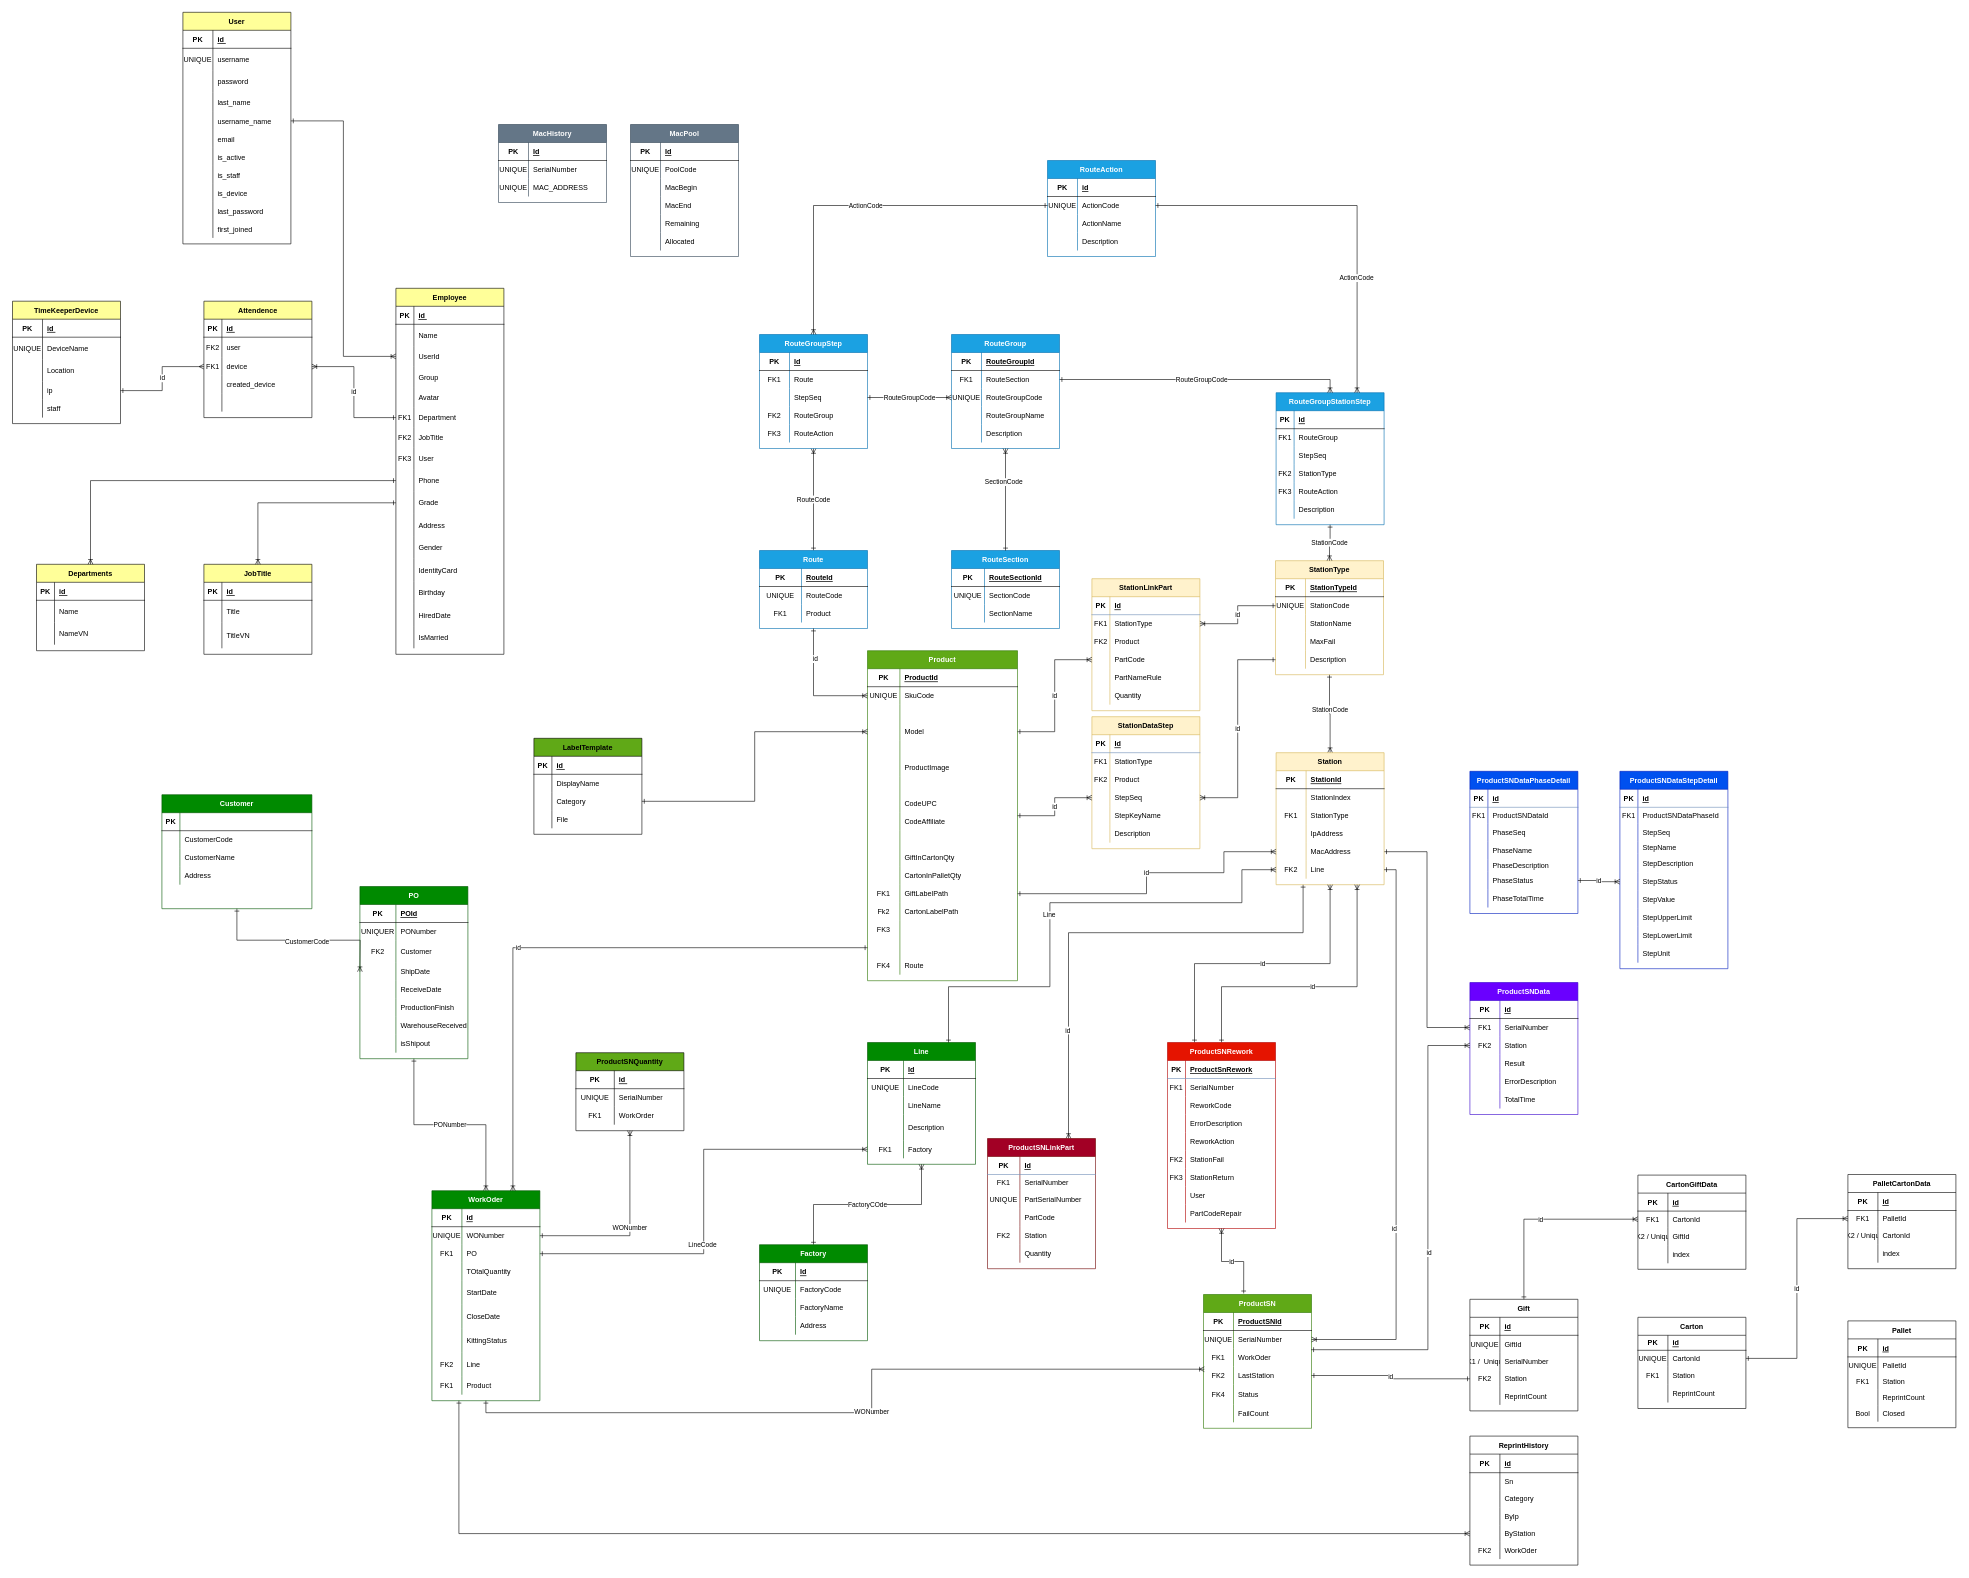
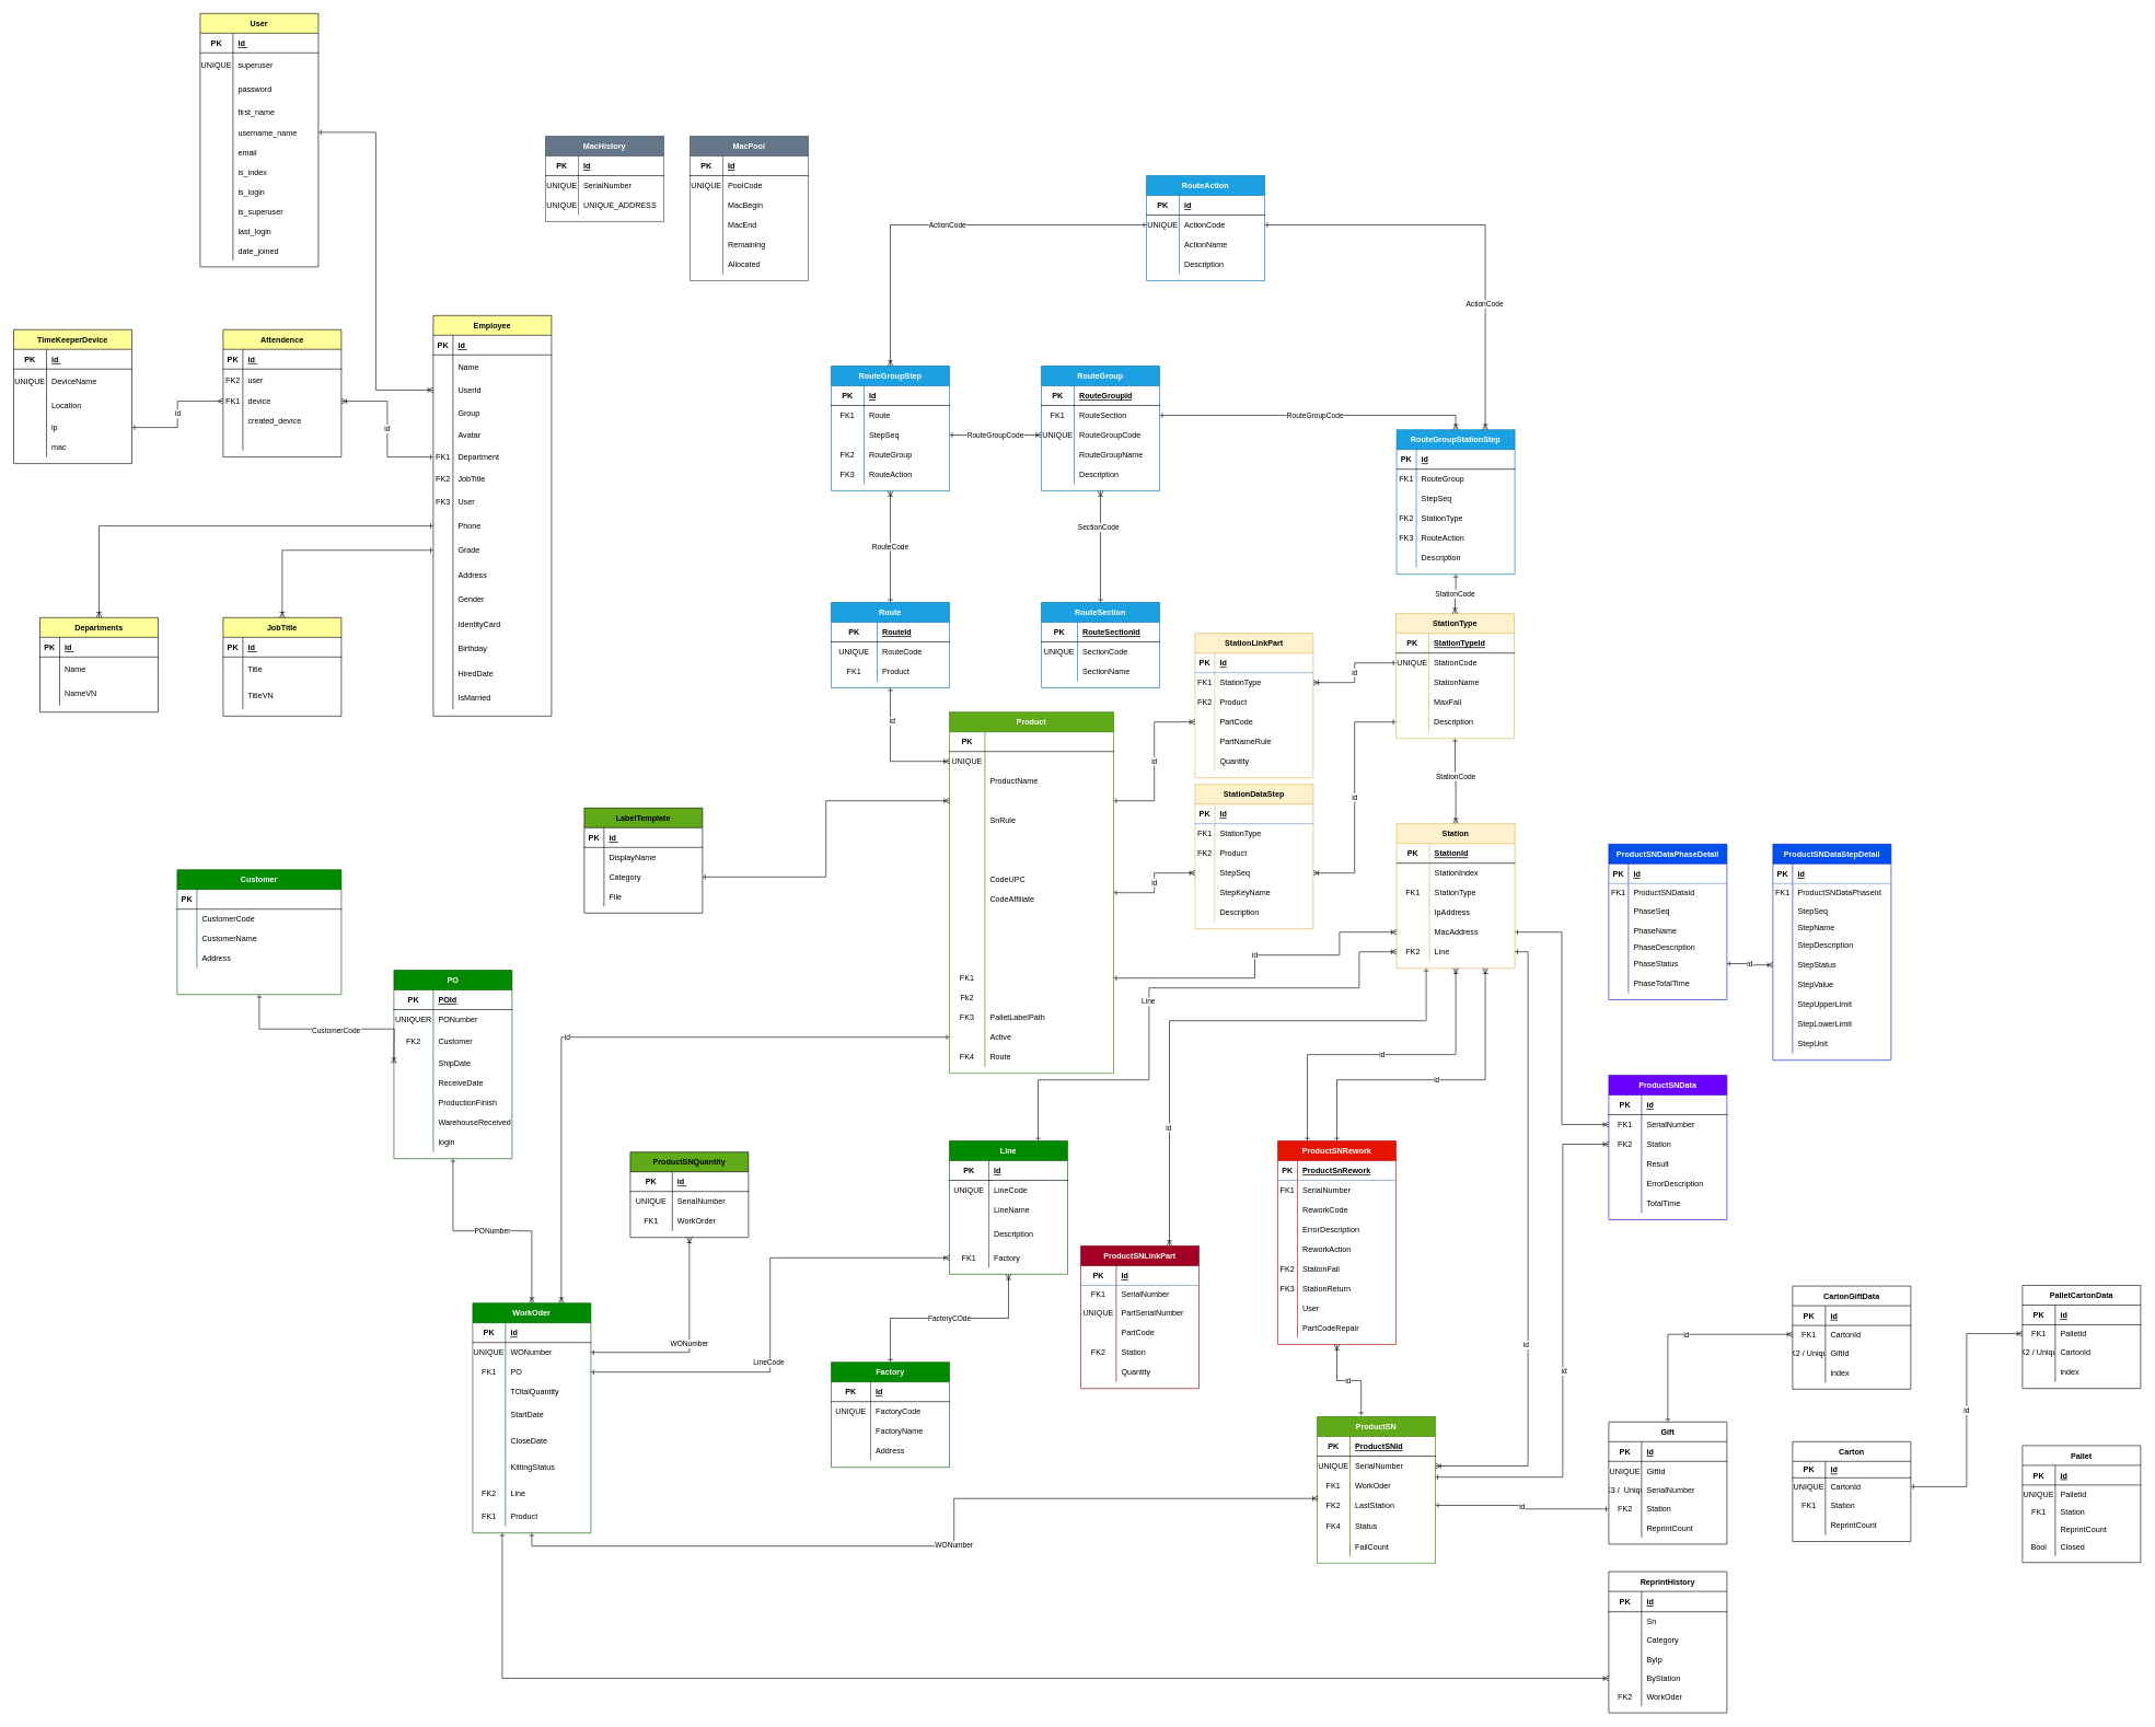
- <mxCell id="722" value="username" style="shape=partialRectangle;connectable=0;fillColor=none;top=0;left=0;bottom=0;right=0;align=left;spacingLeft=6;overflow=hidden;" parent="720" vertex="1"><mxGeometry x="50" width="130" height="37" as="geometry"><mxRectangle width="130" height="37" as="alternateBounds" /></mxGeometry></mxCell>
+ <mxCell id="722" value="superuser" style="shape=partialRectangle;connectable=0;fillColor=none;top=0;left=0;bottom=0;right=0;align=left;spacingLeft=6;overflow=hidden;" parent="720" vertex="1"><mxGeometry x="50" width="130" height="37" as="geometry"><mxRectangle width="130" height="37" as="alternateBounds" /></mxGeometry></mxCell>
- <mxCell id="728" value="last_name" style="shape=partialRectangle;connectable=0;fillColor=none;top=0;left=0;bottom=0;right=0;align=left;spacingLeft=6;overflow=hidden;" parent="726" vertex="1"><mxGeometry x="50" width="130" height="32" as="geometry"><mxRectangle width="130" height="32" as="alternateBounds" /></mxGeometry></mxCell>
+ <mxCell id="728" value="first_name" style="shape=partialRectangle;connectable=0;fillColor=none;top=0;left=0;bottom=0;right=0;align=left;spacingLeft=6;overflow=hidden;" parent="726" vertex="1"><mxGeometry x="50" width="130" height="32" as="geometry"><mxRectangle width="130" height="32" as="alternateBounds" /></mxGeometry></mxCell>
- <mxCell id="737" value="is_active" style="shape=partialRectangle;connectable=0;fillColor=none;top=0;left=0;bottom=0;right=0;align=left;spacingLeft=6;overflow=hidden;" parent="735" vertex="1"><mxGeometry x="50" width="130" height="30" as="geometry"><mxRectangle width="130" height="30" as="alternateBounds" /></mxGeometry></mxCell>
+ <mxCell id="737" value="is_index" style="shape=partialRectangle;connectable=0;fillColor=none;top=0;left=0;bottom=0;right=0;align=left;spacingLeft=6;overflow=hidden;" parent="735" vertex="1"><mxGeometry x="50" width="130" height="30" as="geometry"><mxRectangle width="130" height="30" as="alternateBounds" /></mxGeometry></mxCell>
- <mxCell id="740" value="is_staff" style="shape=partialRectangle;connectable=0;fillColor=none;top=0;left=0;bottom=0;right=0;align=left;spacingLeft=6;overflow=hidden;" parent="738" vertex="1"><mxGeometry x="50" width="130" height="30" as="geometry"><mxRectangle width="130" height="30" as="alternateBounds" /></mxGeometry></mxCell>
+ <mxCell id="740" value="is_login" style="shape=partialRectangle;connectable=0;fillColor=none;top=0;left=0;bottom=0;right=0;align=left;spacingLeft=6;overflow=hidden;" parent="738" vertex="1"><mxGeometry x="50" width="130" height="30" as="geometry"><mxRectangle width="130" height="30" as="alternateBounds" /></mxGeometry></mxCell>
- <mxCell id="441" value="MAC_ADDRESS" style="shape=partialRectangle;connectable=0;fillColor=none;top=0;left=0;bottom=0;right=0;align=left;spacingLeft=6;overflow=hidden;" parent="439" vertex="1"><mxGeometry x="50" width="130" height="30" as="geometry"><mxRectangle width="130" height="30" as="alternateBounds" /></mxGeometry></mxCell>
+ <mxCell id="441" value="UNIQUE_ADDRESS" style="shape=partialRectangle;connectable=0;fillColor=none;top=0;left=0;bottom=0;right=0;align=left;spacingLeft=6;overflow=hidden;" parent="439" vertex="1"><mxGeometry x="50" width="130" height="30" as="geometry"><mxRectangle width="130" height="30" as="alternateBounds" /></mxGeometry></mxCell>
- <mxCell id="743" value="is_device" style="shape=partialRectangle;connectable=0;fillColor=none;top=0;left=0;bottom=0;right=0;align=left;spacingLeft=6;overflow=hidden;" parent="741" vertex="1"><mxGeometry x="50" width="130" height="30" as="geometry"><mxRectangle width="130" height="30" as="alternateBounds" /></mxGeometry></mxCell>
+ <mxCell id="743" value="is_superuser" style="shape=partialRectangle;connectable=0;fillColor=none;top=0;left=0;bottom=0;right=0;align=left;spacingLeft=6;overflow=hidden;" parent="741" vertex="1"><mxGeometry x="50" width="130" height="30" as="geometry"><mxRectangle width="130" height="30" as="alternateBounds" /></mxGeometry></mxCell>
- <mxCell id="746" value="last_password" style="shape=partialRectangle;connectable=0;fillColor=none;top=0;left=0;bottom=0;right=0;align=left;spacingLeft=6;overflow=hidden;" parent="744" vertex="1"><mxGeometry x="50" width="130" height="30" as="geometry"><mxRectangle width="130" height="30" as="alternateBounds" /></mxGeometry></mxCell>
+ <mxCell id="746" value="last_login" style="shape=partialRectangle;connectable=0;fillColor=none;top=0;left=0;bottom=0;right=0;align=left;spacingLeft=6;overflow=hidden;" parent="744" vertex="1"><mxGeometry x="50" width="130" height="30" as="geometry"><mxRectangle width="130" height="30" as="alternateBounds" /></mxGeometry></mxCell>
- <mxCell id="749" value="first_joined" style="shape=partialRectangle;connectable=0;fillColor=none;top=0;left=0;bottom=0;right=0;align=left;spacingLeft=6;overflow=hidden;" parent="747" vertex="1"><mxGeometry x="50" width="130" height="30" as="geometry"><mxRectangle width="130" height="30" as="alternateBounds" /></mxGeometry></mxCell>
+ <mxCell id="749" value="date_joined" style="shape=partialRectangle;connectable=0;fillColor=none;top=0;left=0;bottom=0;right=0;align=left;spacingLeft=6;overflow=hidden;" parent="747" vertex="1"><mxGeometry x="50" width="130" height="30" as="geometry"><mxRectangle width="130" height="30" as="alternateBounds" /></mxGeometry></mxCell>
- <mxCell id="641" value="staff" style="shape=partialRectangle;connectable=0;fillColor=none;top=0;left=0;bottom=0;right=0;align=left;spacingLeft=6;overflow=hidden;" parent="639" vertex="1"><mxGeometry x="50" width="130" height="30" as="geometry"><mxRectangle width="130" height="30" as="alternateBounds" /></mxGeometry></mxCell>
+ <mxCell id="641" value="mac" style="shape=partialRectangle;connectable=0;fillColor=none;top=0;left=0;bottom=0;right=0;align=left;spacingLeft=6;overflow=hidden;" parent="639" vertex="1"><mxGeometry x="50" width="130" height="30" as="geometry"><mxRectangle width="130" height="30" as="alternateBounds" /></mxGeometry></mxCell>
- <mxCell id="5" value="ProductId" style="shape=partialRectangle;overflow=hidden;connectable=0;fillColor=none;top=0;left=0;bottom=0;right=0;align=left;spacingLeft=6;fontStyle=5;" parent="3" vertex="1"><mxGeometry x="54" width="196" height="30" as="geometry"><mxRectangle width="196" height="30" as="alternateBounds" /></mxGeometry></mxCell>
- <mxCell id="8" value="SkuCode" style="shape=partialRectangle;overflow=hidden;connectable=0;fillColor=none;top=0;left=0;bottom=0;right=0;align=left;spacingLeft=6;" parent="6" vertex="1"><mxGeometry x="54" width="196" height="30" as="geometry"><mxRectangle width="196" height="30" as="alternateBounds" /></mxGeometry></mxCell>
+ <mxCell id="11" value="ProductName" style="shape=partialRectangle;overflow=hidden;connectable=0;fillColor=none;top=0;left=0;bottom=0;right=0;align=left;spacingLeft=6;" parent="9" vertex="1"><mxGeometry x="54" width="196" height="30" as="geometry"><mxRectangle width="196" height="30" as="alternateBounds" /></mxGeometry></mxCell>
- <mxCell id="14" value="Model" style="shape=partialRectangle;overflow=hidden;connectable=0;fillColor=none;top=0;left=0;bottom=0;right=0;align=left;spacingLeft=6;" parent="12" vertex="1"><mxGeometry x="54" width="196" height="30" as="geometry"><mxRectangle width="196" height="30" as="alternateBounds" /></mxGeometry></mxCell>
+ <mxCell id="17" value="SnRule" style="shape=partialRectangle;overflow=hidden;connectable=0;fillColor=none;top=0;left=0;bottom=0;right=0;align=left;spacingLeft=6;" parent="15" vertex="1"><mxGeometry x="54" width="196" height="30" as="geometry"><mxRectangle width="196" height="30" as="alternateBounds" /></mxGeometry></mxCell>
- <mxCell id="20" value="ProductImage" style="shape=partialRectangle;overflow=hidden;connectable=0;fillColor=none;top=0;left=0;bottom=0;right=0;align=left;spacingLeft=6;" parent="18" vertex="1"><mxGeometry x="54" width="196" height="30" as="geometry"><mxRectangle width="196" height="30" as="alternateBounds" /></mxGeometry></mxCell>
- <mxCell id="33" value="GiftInCartonQty" style="shape=partialRectangle;overflow=hidden;connectable=0;fillColor=none;top=0;left=0;bottom=0;right=0;align=left;spacingLeft=6;" parent="31" vertex="1"><mxGeometry x="54" width="196" height="30" as="geometry"><mxRectangle width="196" height="30" as="alternateBounds" /></mxGeometry></mxCell>
- <mxCell id="36" value="CartonInPalletQty" style="shape=partialRectangle;overflow=hidden;connectable=0;fillColor=none;top=0;left=0;bottom=0;right=0;align=left;spacingLeft=6;" parent="34" vertex="1"><mxGeometry x="54" width="196" height="30" as="geometry"><mxRectangle width="196" height="30" as="alternateBounds" /></mxGeometry></mxCell>
- <mxCell id="39" value="GiftLabelPath" style="shape=partialRectangle;overflow=hidden;connectable=0;fillColor=none;top=0;left=0;bottom=0;right=0;align=left;spacingLeft=6;" parent="37" vertex="1"><mxGeometry x="54" width="196" height="30" as="geometry"><mxRectangle width="196" height="30" as="alternateBounds" /></mxGeometry></mxCell>
- <mxCell id="42" value="CartonLabelPath" style="shape=partialRectangle;overflow=hidden;connectable=0;fillColor=none;top=0;left=0;bottom=0;right=0;align=left;spacingLeft=6;" parent="40" vertex="1"><mxGeometry x="54" width="196" height="30" as="geometry"><mxRectangle width="196" height="30" as="alternateBounds" /></mxGeometry></mxCell>
+ <mxCell id="45" value="PalletLabelPath" style="shape=partialRectangle;overflow=hidden;connectable=0;fillColor=none;top=0;left=0;bottom=0;right=0;align=left;spacingLeft=6;" parent="43" vertex="1"><mxGeometry x="54" width="196" height="30" as="geometry"><mxRectangle width="196" height="30" as="alternateBounds" /></mxGeometry></mxCell>
+ <mxCell id="48" value="Active" style="shape=partialRectangle;overflow=hidden;connectable=0;fillColor=none;top=0;left=0;bottom=0;right=0;align=left;spacingLeft=6;" parent="46" vertex="1"><mxGeometry x="54" width="196" height="30" as="geometry"><mxRectangle width="196" height="30" as="alternateBounds" /></mxGeometry></mxCell>
- <mxCell id="93" value="isShipout" style="shape=partialRectangle;connectable=0;fillColor=none;top=0;left=0;bottom=0;right=0;align=left;spacingLeft=6;overflow=hidden;" parent="91" vertex="1"><mxGeometry x="60" width="120" height="30" as="geometry"><mxRectangle width="120" height="30" as="alternateBounds" /></mxGeometry></mxCell>
+ <mxCell id="93" value="login" style="shape=partialRectangle;connectable=0;fillColor=none;top=0;left=0;bottom=0;right=0;align=left;spacingLeft=6;overflow=hidden;" parent="91" vertex="1"><mxGeometry x="60" width="120" height="30" as="geometry"><mxRectangle width="120" height="30" as="alternateBounds" /></mxGeometry></mxCell>
- <mxCell id="524" value="FK1 /  Unique" style="shape=partialRectangle;connectable=0;fillColor=none;top=0;left=0;bottom=0;right=0;editable=1;overflow=hidden;" parent="523" vertex="1"><mxGeometry width="50" height="30" as="geometry"><mxRectangle width="50" height="30" as="alternateBounds" /></mxGeometry></mxCell>
+ <mxCell id="524" value="FK3 /  Unique" style="shape=partialRectangle;connectable=0;fillColor=none;top=0;left=0;bottom=0;right=0;editable=1;overflow=hidden;" parent="523" vertex="1"><mxGeometry width="50" height="30" as="geometry"><mxRectangle width="50" height="30" as="alternateBounds" /></mxGeometry></mxCell>
